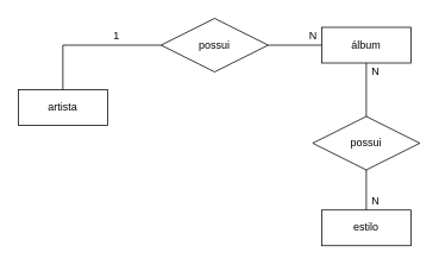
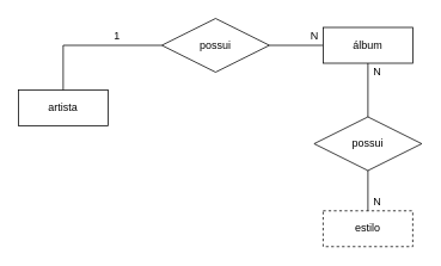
- <mxCell id="5" value="estilo" style="whiteSpace=wrap;html=1;align=center;labelBackgroundColor=none;fillColor=#ffffff;" vertex="1" parent="1"><mxGeometry x="360" y="235" width="100" height="40" as="geometry" /></mxCell>
+ <mxCell id="5" value="estilo" style="whiteSpace=wrap;html=1;align=center;labelBackgroundColor=none;fillColor=#ffffff;dashed=1;" vertex="1" parent="1"><mxGeometry x="360" y="235" width="100" height="40" as="geometry" /></mxCell>
